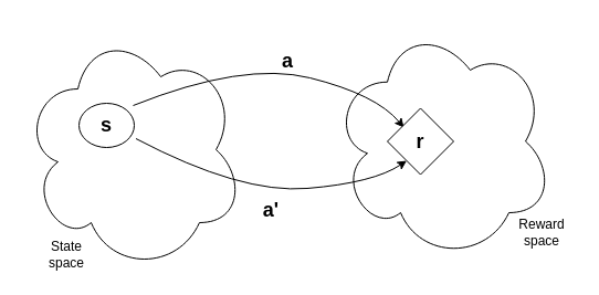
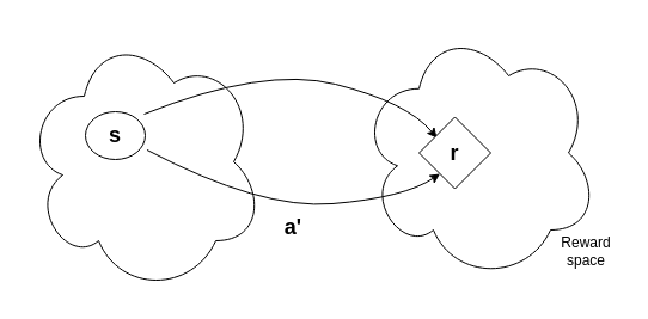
- <mxCell id="12" value="&lt;font style=&quot;font-size: 18px;&quot;&gt;&lt;b&gt;a&lt;/b&gt;&lt;/font&gt;" style="text;strokeColor=none;align=center;fillColor=none;html=1;verticalAlign=middle;whiteSpace=wrap;rounded=0;" vertex="1" parent="1"><mxGeometry x="230" y="40" width="60" height="30" as="geometry" /></mxCell>
- <mxCell id="3" value="State space" style="text;strokeColor=none;align=center;fillColor=none;html=1;verticalAlign=middle;whiteSpace=wrap;rounded=0;" vertex="1" parent="1"><mxGeometry x="30" y="215" width="60" height="30" as="geometry" /></mxCell>
